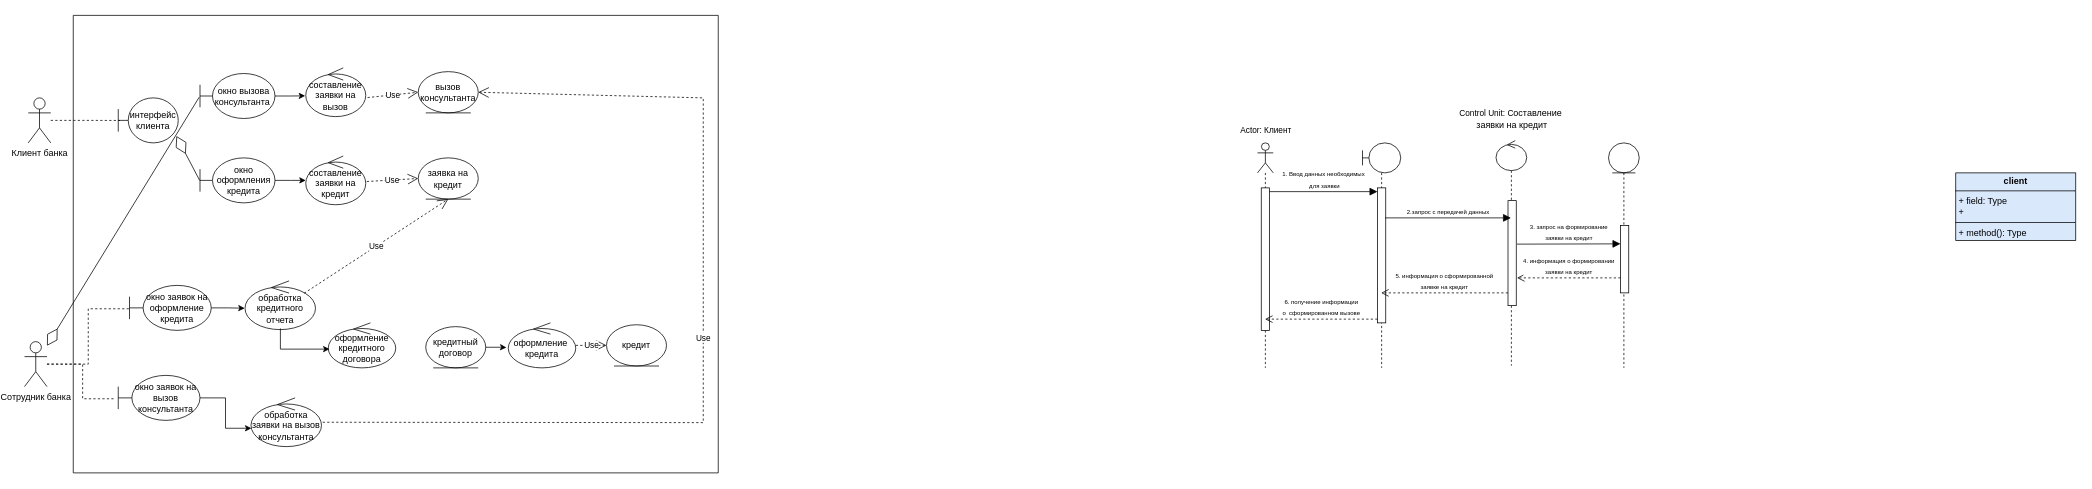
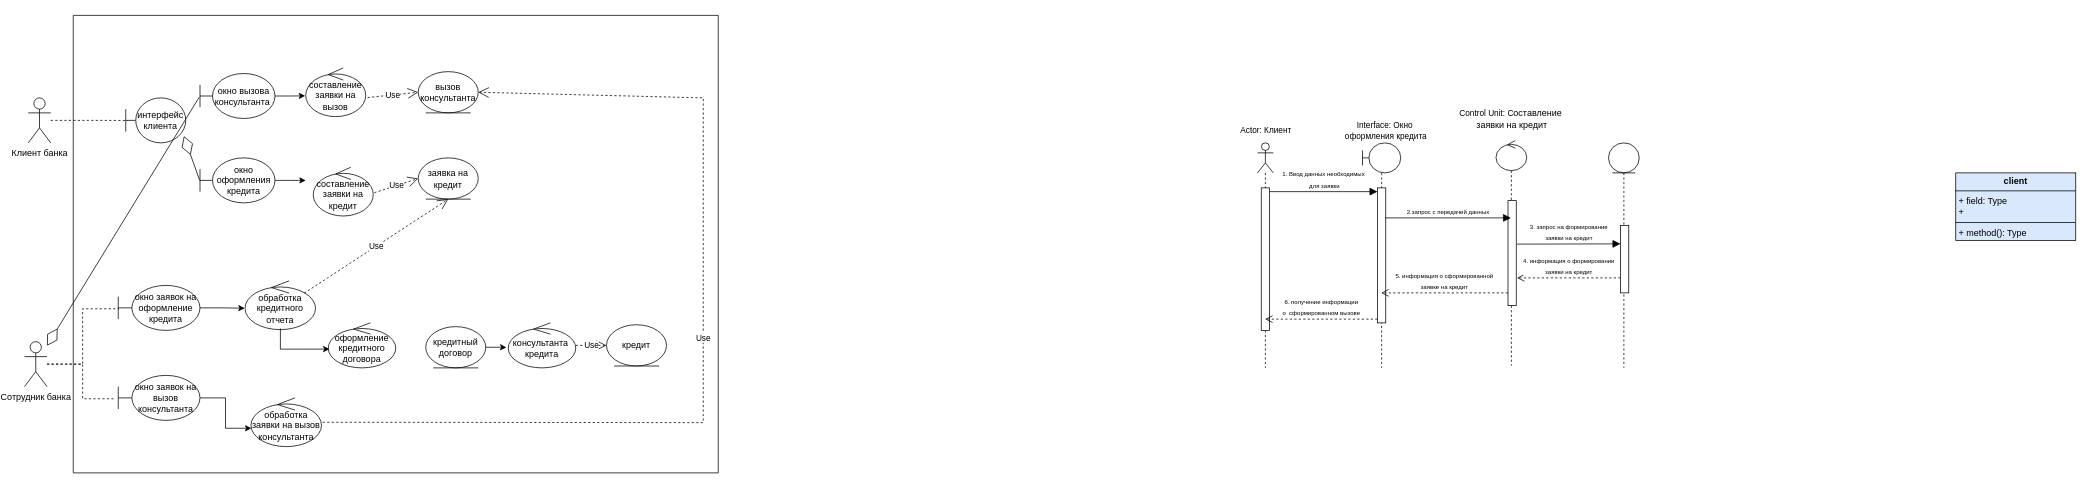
- <mxCell id="3" value="интерфейс клиента" style="shape=umlBoundary;whiteSpace=wrap;html=1;" parent="2" vertex="1"><mxGeometry x="60" y="110" width="80" height="60" as="geometry" /></mxCell>
+ <mxCell id="3" value="интерфейс клиента" style="shape=umlBoundary;whiteSpace=wrap;html=1;" parent="2" vertex="1"><mxGeometry x="70" y="110" width="80" height="60" as="geometry" /></mxCell>
+ <mxCell id="40" value="&lt;span style=&quot;font-weight: normal;&quot;&gt;&lt;font style=&quot;font-size: 11px;&quot;&gt;Interface: Окно&amp;nbsp;&lt;/font&gt;&lt;/span&gt;&lt;div&gt;&lt;span style=&quot;font-weight: normal;&quot;&gt;&lt;font style=&quot;font-size: 11px;&quot;&gt;оформления кредита&lt;/font&gt;&lt;/span&gt;&lt;/div&gt;" style="text;align=center;fontStyle=1;verticalAlign=middle;spacingLeft=3;spacingRight=3;strokeColor=none;rotatable=0;points=[[0,0.5],[1,0.5]];portConstraint=eastwest;html=1;" vertex="1" parent="1"><mxGeometry x="1794" y="160" width="81" height="26" as="geometry" /></mxCell>
- <mxCell id="8" value="составление заявки на кредит" style="ellipse;shape=umlControl;whiteSpace=wrap;html=1;" parent="2" vertex="1"><mxGeometry x="310" y="187.5" width="80" height="65" as="geometry" /></mxCell>
+ <mxCell id="8" value="составление заявки на кредит" style="ellipse;shape=umlControl;whiteSpace=wrap;html=1;" parent="2" vertex="1"><mxGeometry x="320" y="202.5" width="80" height="65" as="geometry" /></mxCell>
- <mxCell id="10" value="окно заявок на оформление кредита" style="shape=umlBoundary;whiteSpace=wrap;html=1;" parent="2" vertex="1"><mxGeometry x="75" y="360" width="109" height="60" as="geometry" /></mxCell>
+ <mxCell id="10" value="окно заявок на оформление кредита" style="shape=umlBoundary;whiteSpace=wrap;html=1;" parent="2" vertex="1"><mxGeometry x="60" y="360" width="109" height="60" as="geometry" /></mxCell>
- <mxCell id="18" value="оформление&amp;nbsp; кредита" style="ellipse;shape=umlControl;whiteSpace=wrap;html=1;" parent="2" vertex="1"><mxGeometry x="580" y="410" width="90" height="60" as="geometry" /></mxCell>
+ <mxCell id="18" value="консультанта&amp;nbsp; кредита" style="ellipse;shape=umlControl;whiteSpace=wrap;html=1;" parent="2" vertex="1"><mxGeometry x="580" y="410" width="90" height="60" as="geometry" /></mxCell>
